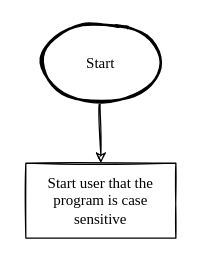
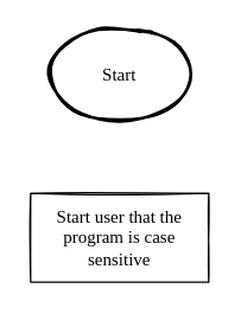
- <mxCell id="2" style="edgeStyle=orthogonalEdgeStyle;curved=1;rounded=1;sketch=1;orthogonalLoop=1;jettySize=auto;html=1;fontFamily=Lucida Console;" edge="1" parent="1" source="3" target="4"><mxGeometry relative="1" as="geometry" /></mxCell>
